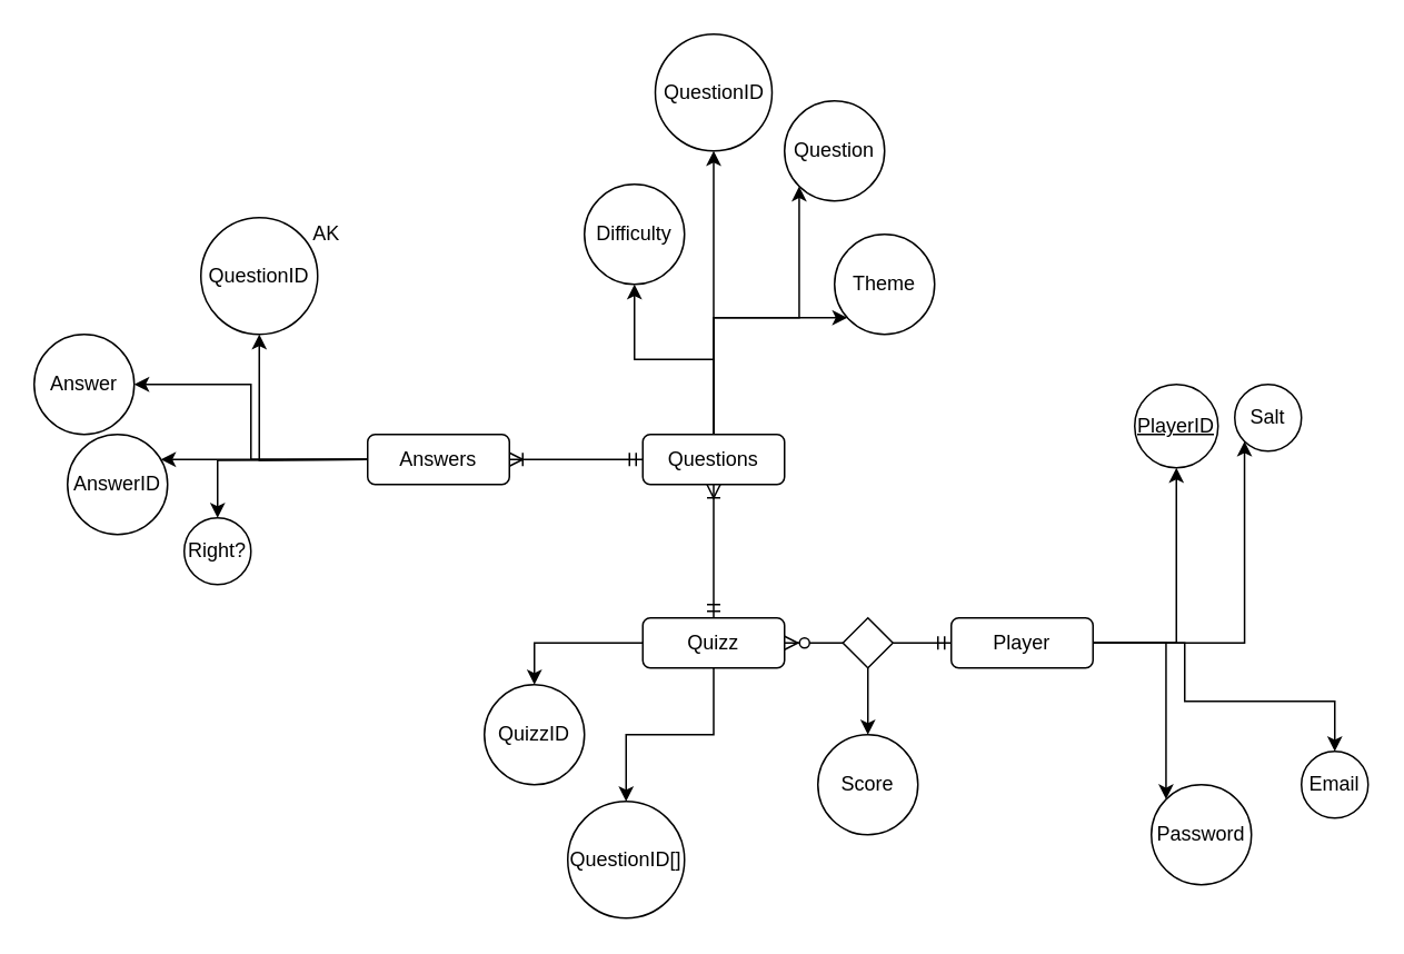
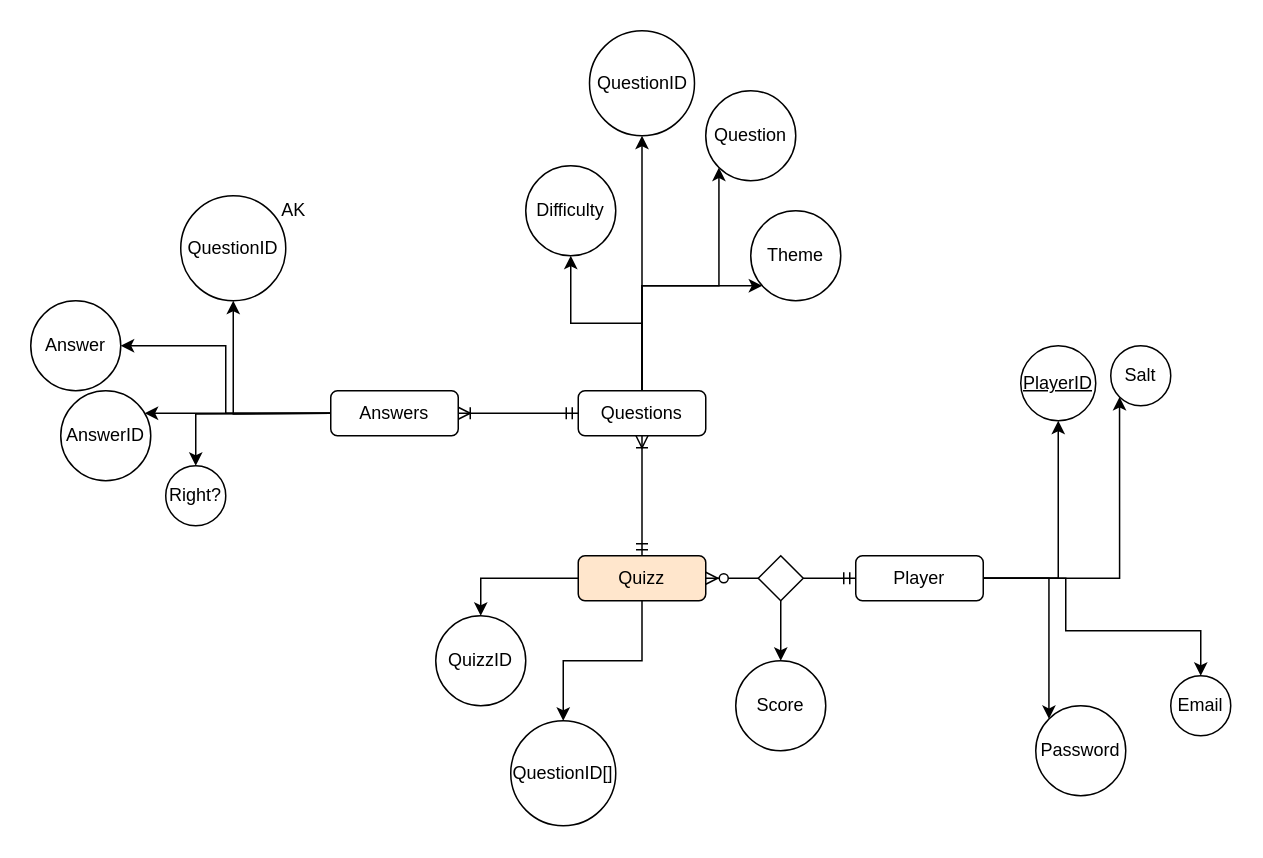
- <mxCell id="2" value="Quizz" style="rounded=1;whiteSpace=wrap;html=1;" vertex="1" parent="1"><mxGeometry x="385" y="370" width="85" height="30" as="geometry" /></mxCell>
+ <mxCell id="2" value="Quizz" style="rounded=1;whiteSpace=wrap;html=1;fillColor=#ffe6cc;" vertex="1" parent="1"><mxGeometry x="385" y="370" width="85" height="30" as="geometry" /></mxCell>
